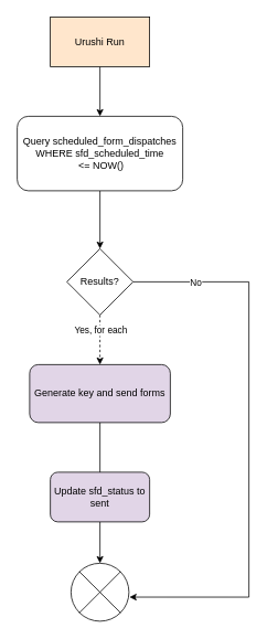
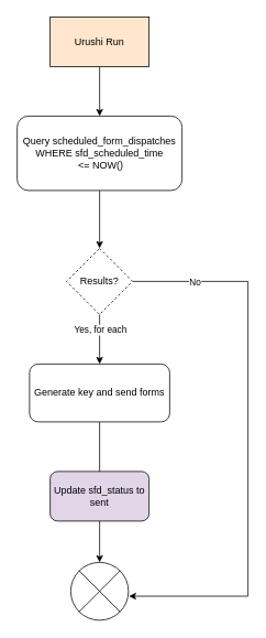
- <mxCell id="10" value="Results?" style="rhombus;whiteSpace=wrap;html=1;" vertex="1" parent="1"><mxGeometry x="80" y="300" width="80" height="80" as="geometry" /></mxCell>
+ <mxCell id="10" value="Results?" style="rhombus;whiteSpace=wrap;html=1;dashed=1;" vertex="1" parent="1"><mxGeometry x="80" y="300" width="80" height="80" as="geometry" /></mxCell>
- <mxCell id="6" style="edgeStyle=orthogonalEdgeStyle;rounded=0;orthogonalLoop=1;jettySize=auto;html=1;entryX=0.5;entryY=0;entryDx=0;entryDy=0;dashed=1;" edge="1" parent="1" source="10" target="12"><mxGeometry relative="1" as="geometry" /></mxCell>
+ <mxCell id="6" style="edgeStyle=orthogonalEdgeStyle;rounded=0;orthogonalLoop=1;jettySize=auto;html=1;entryX=0.5;entryY=0;entryDx=0;entryDy=0;" edge="1" parent="1" source="10" target="12"><mxGeometry relative="1" as="geometry" /></mxCell>
- <mxCell id="12" value="Generate key and send forms" style="rounded=1;whiteSpace=wrap;html=1;fillColor=#e1d5e7;" vertex="1" parent="1"><mxGeometry x="35" y="440" width="170" height="70" as="geometry" /></mxCell>
+ <mxCell id="12" value="Generate key and send forms" style="rounded=1;whiteSpace=wrap;html=1;" vertex="1" parent="1"><mxGeometry x="35" y="440" width="170" height="70" as="geometry" /></mxCell>
